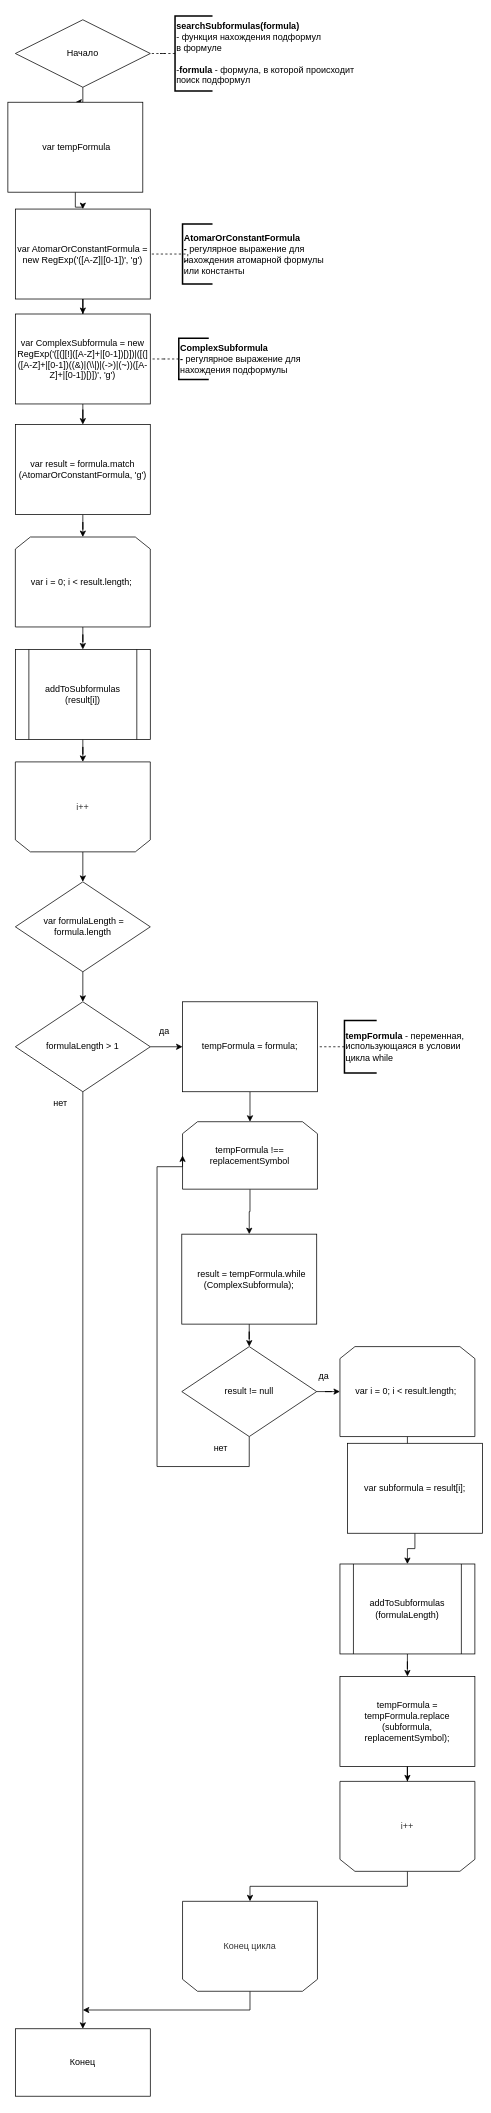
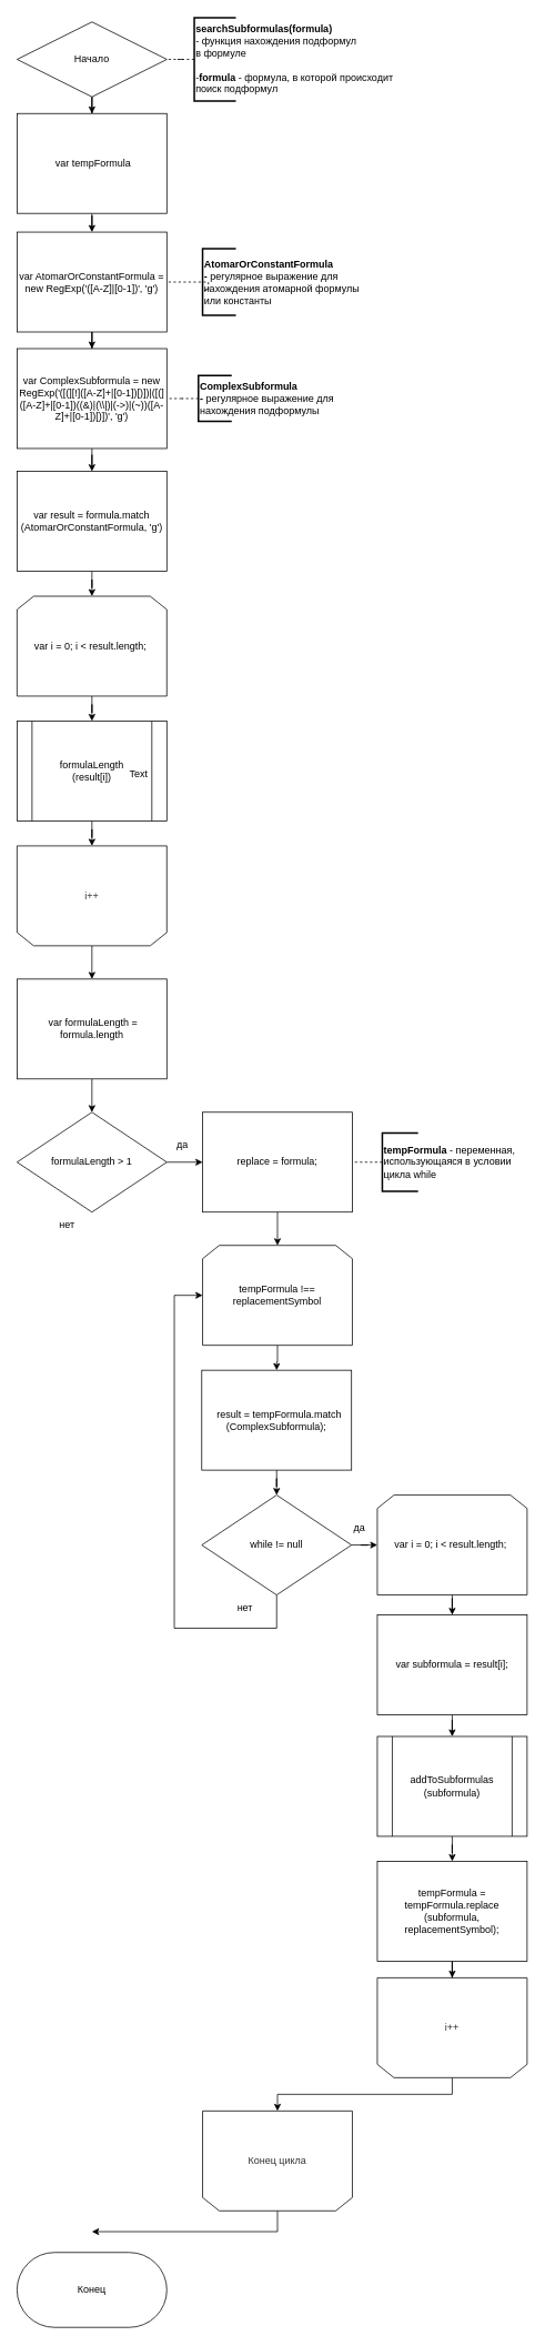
- <mxCell id="13" value="&amp;nbsp;var tempFormula" style="rounded=0;whiteSpace=wrap;html=1;fillColor=#ffffff;" parent="1" vertex="1"><mxGeometry x="10" y="135" width="180" height="120" as="geometry" /></mxCell>
+ <mxCell id="13" value="&amp;nbsp;var tempFormula" style="rounded=0;whiteSpace=wrap;html=1;fillColor=#ffffff;" parent="1" vertex="1"><mxGeometry x="20" y="135" width="180" height="120" as="geometry" /></mxCell>
- <mxCell id="19" value="&lt;span&gt;addToSubformulas&lt;br&gt;(result[i])&lt;/span&gt;" style="shape=process;whiteSpace=wrap;html=1;backgroundOutline=1;" parent="1" vertex="1"><mxGeometry x="20" y="865" width="180" height="120" as="geometry" /></mxCell>
+ <mxCell id="19" value="&lt;span&gt;formulaLength&lt;br&gt;(result[i])&lt;/span&gt;" style="shape=process;whiteSpace=wrap;html=1;backgroundOutline=1;" parent="1" vertex="1"><mxGeometry x="20" y="865" width="180" height="120" as="geometry" /></mxCell>
+ <mxCell id="20" value="Text" style="text;html=1;align=center;verticalAlign=middle;resizable=0;points=[];autosize=1;" vertex="1" parent="19"><mxGeometry x="126" y="54" width="40" height="20" as="geometry" /></mxCell>
- <mxCell id="22" value="&amp;nbsp;var formulaLength = formula.length" style="rhombus;whiteSpace=wrap;html=1;" parent="1" vertex="1"><mxGeometry x="20" y="1175" width="180" height="120" as="geometry" /></mxCell>
+ <mxCell id="22" value="&amp;nbsp;var formulaLength = formula.length" style="rounded=0;whiteSpace=wrap;html=1;" parent="1" vertex="1"><mxGeometry x="20" y="1175" width="180" height="120" as="geometry" /></mxCell>
- <mxCell id="27" value="&amp;nbsp;tempFormula = formula;&amp;nbsp;" style="rounded=0;whiteSpace=wrap;html=1;" parent="1" vertex="1"><mxGeometry x="243" y="1335" width="180" height="120" as="geometry" /></mxCell>
+ <mxCell id="27" value="&amp;nbsp;replace = formula;&amp;nbsp;" style="rounded=0;whiteSpace=wrap;html=1;" parent="1" vertex="1"><mxGeometry x="243" y="1335" width="180" height="120" as="geometry" /></mxCell>
- <mxCell id="32" value="tempFormula !== replacementSymbol&lt;br&gt;" style="shape=loopLimit;whiteSpace=wrap;html=1;" parent="1" vertex="1"><mxGeometry x="243" y="1495" width="180" height="90" as="geometry" /></mxCell>
+ <mxCell id="32" value="tempFormula !== replacementSymbol&lt;br&gt;" style="shape=loopLimit;whiteSpace=wrap;html=1;" parent="1" vertex="1"><mxGeometry x="243" y="1495" width="180" height="120" as="geometry" /></mxCell>
- <mxCell id="38" value="&amp;nbsp; result = tempFormula.while&lt;br&gt;(ComplexSubformula);" style="rounded=0;whiteSpace=wrap;html=1;" parent="1" vertex="1"><mxGeometry x="242" y="1645" width="180" height="120" as="geometry" /></mxCell>
+ <mxCell id="38" value="&amp;nbsp; result = tempFormula.match&lt;br&gt;(ComplexSubformula);" style="rounded=0;whiteSpace=wrap;html=1;" parent="1" vertex="1"><mxGeometry x="242" y="1645" width="180" height="120" as="geometry" /></mxCell>
- <mxCell id="41" value="result != null" style="strokeWidth=1;html=1;shape=mxgraph.flowchart.decision;whiteSpace=wrap;" parent="1" vertex="1"><mxGeometry x="242" y="1795" width="180" height="120" as="geometry" /></mxCell>
+ <mxCell id="41" value="while != null" style="strokeWidth=1;html=1;shape=mxgraph.flowchart.decision;whiteSpace=wrap;" parent="1" vertex="1"><mxGeometry x="242" y="1795" width="180" height="120" as="geometry" /></mxCell>
- <mxCell id="46" value="var subformula = result[i];" style="rounded=0;whiteSpace=wrap;html=1;" parent="1" vertex="1"><mxGeometry x="463" y="1924" width="180" height="120" as="geometry" /></mxCell>
+ <mxCell id="46" value="var subformula = result[i];" style="rounded=0;whiteSpace=wrap;html=1;" parent="1" vertex="1"><mxGeometry x="453" y="1939" width="180" height="120" as="geometry" /></mxCell>
- <mxCell id="48" value="&lt;div style=&quot;text-align: center&quot;&gt;&lt;span&gt;addToSubformulas&lt;/span&gt;&lt;/div&gt;&lt;div style=&quot;text-align: center&quot;&gt;&lt;span&gt;(formulaLength)&lt;/span&gt;&lt;/div&gt;" style="shape=process;whiteSpace=wrap;html=1;backgroundOutline=1;strokeWidth=1;align=center;verticalAlign=middle;" parent="1" vertex="1"><mxGeometry x="453" y="2085" width="180" height="120" as="geometry" /></mxCell>
+ <mxCell id="48" value="&lt;div style=&quot;text-align: center&quot;&gt;&lt;span&gt;addToSubformulas&lt;/span&gt;&lt;/div&gt;&lt;div style=&quot;text-align: center&quot;&gt;&lt;span&gt;(subformula)&lt;/span&gt;&lt;/div&gt;" style="shape=process;whiteSpace=wrap;html=1;backgroundOutline=1;strokeWidth=1;align=center;verticalAlign=middle;" parent="1" vertex="1"><mxGeometry x="453" y="2085" width="180" height="120" as="geometry" /></mxCell>
- <mxCell id="23" style="edgeStyle=orthogonalEdgeStyle;rounded=0;orthogonalLoop=1;jettySize=auto;html=1;" edge="1" parent="1" source="25" target="53"><mxGeometry relative="1" as="geometry"><Array as="points"><mxPoint x="110" y="1945" /><mxPoint x="110" y="1945" /></Array></mxGeometry></mxCell>
- <mxCell id="53" value="Конец&lt;br&gt;" style="whiteSpace=wrap;html=1;arcSize=50;align=center;verticalAlign=middle;container=1;recursiveResize=0;strokeWidth=1;autosize=1;spacing=4;treeFolding=1;rounded=0;" parent="1" vertex="1"><mxGeometry x="20" y="2705" width="180" height="90" as="geometry" /></mxCell>
+ <mxCell id="53" value="Конец&lt;br&gt;" style="whiteSpace=wrap;html=1;rounded=1;arcSize=50;align=center;verticalAlign=middle;container=1;recursiveResize=0;strokeWidth=1;autosize=1;spacing=4;treeFolding=1;" parent="1" vertex="1"><mxGeometry x="20" y="2705" width="180" height="90" as="geometry" /></mxCell>
